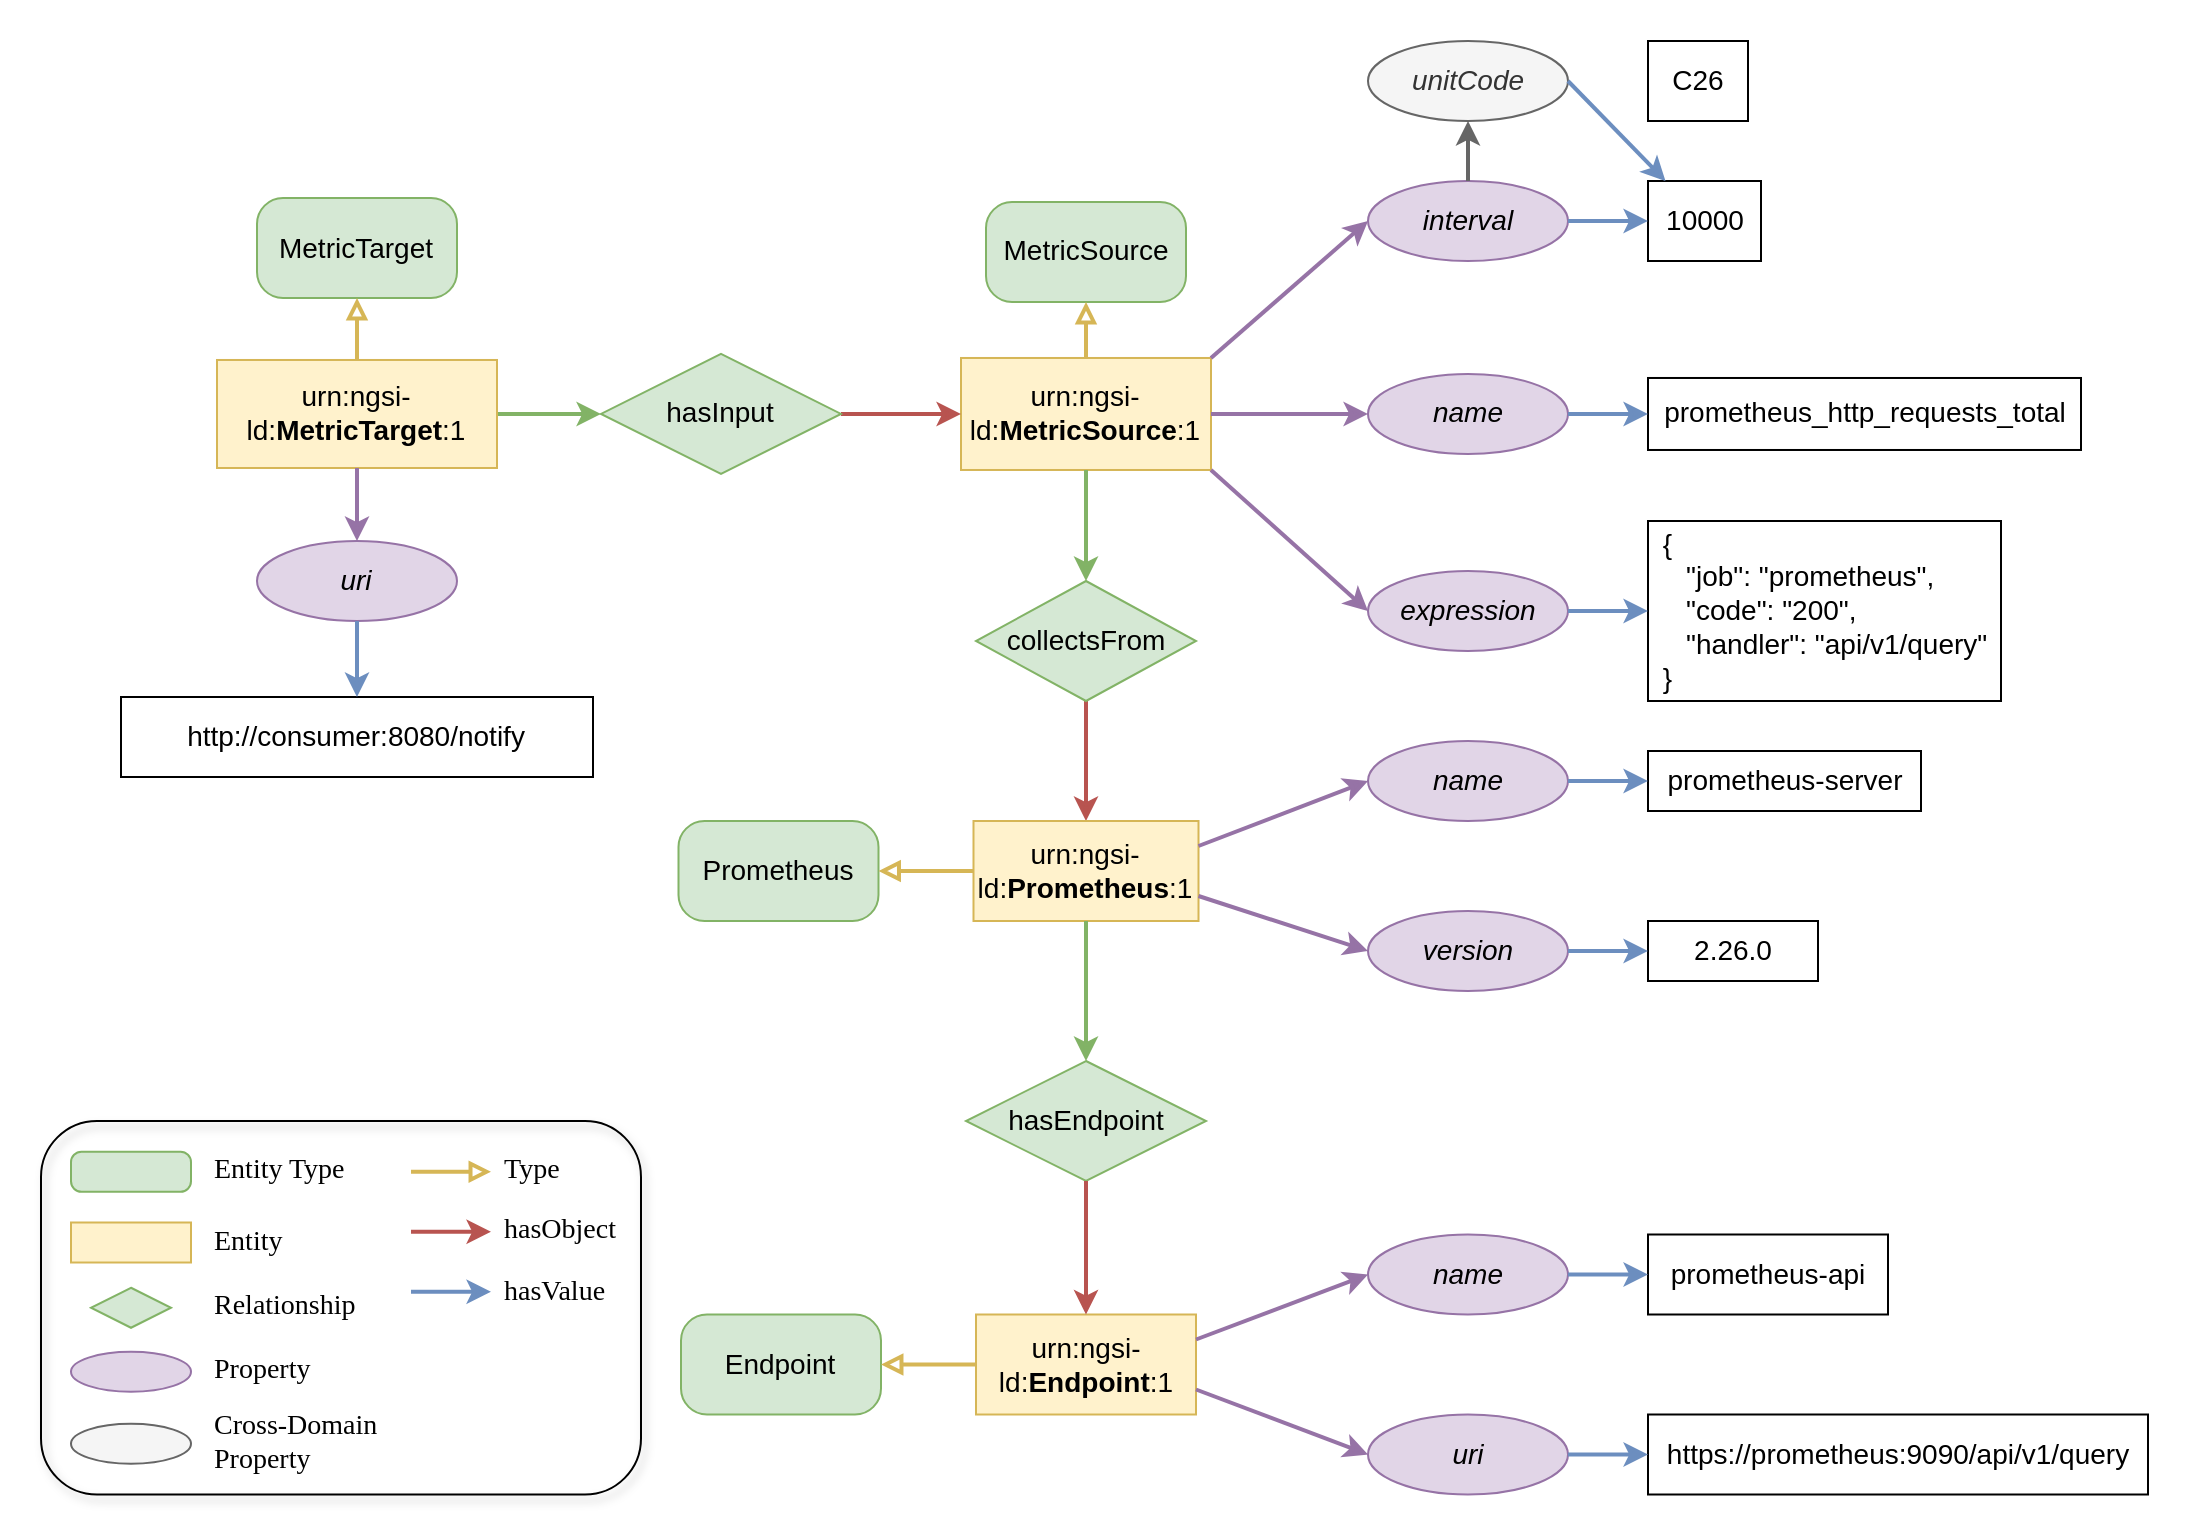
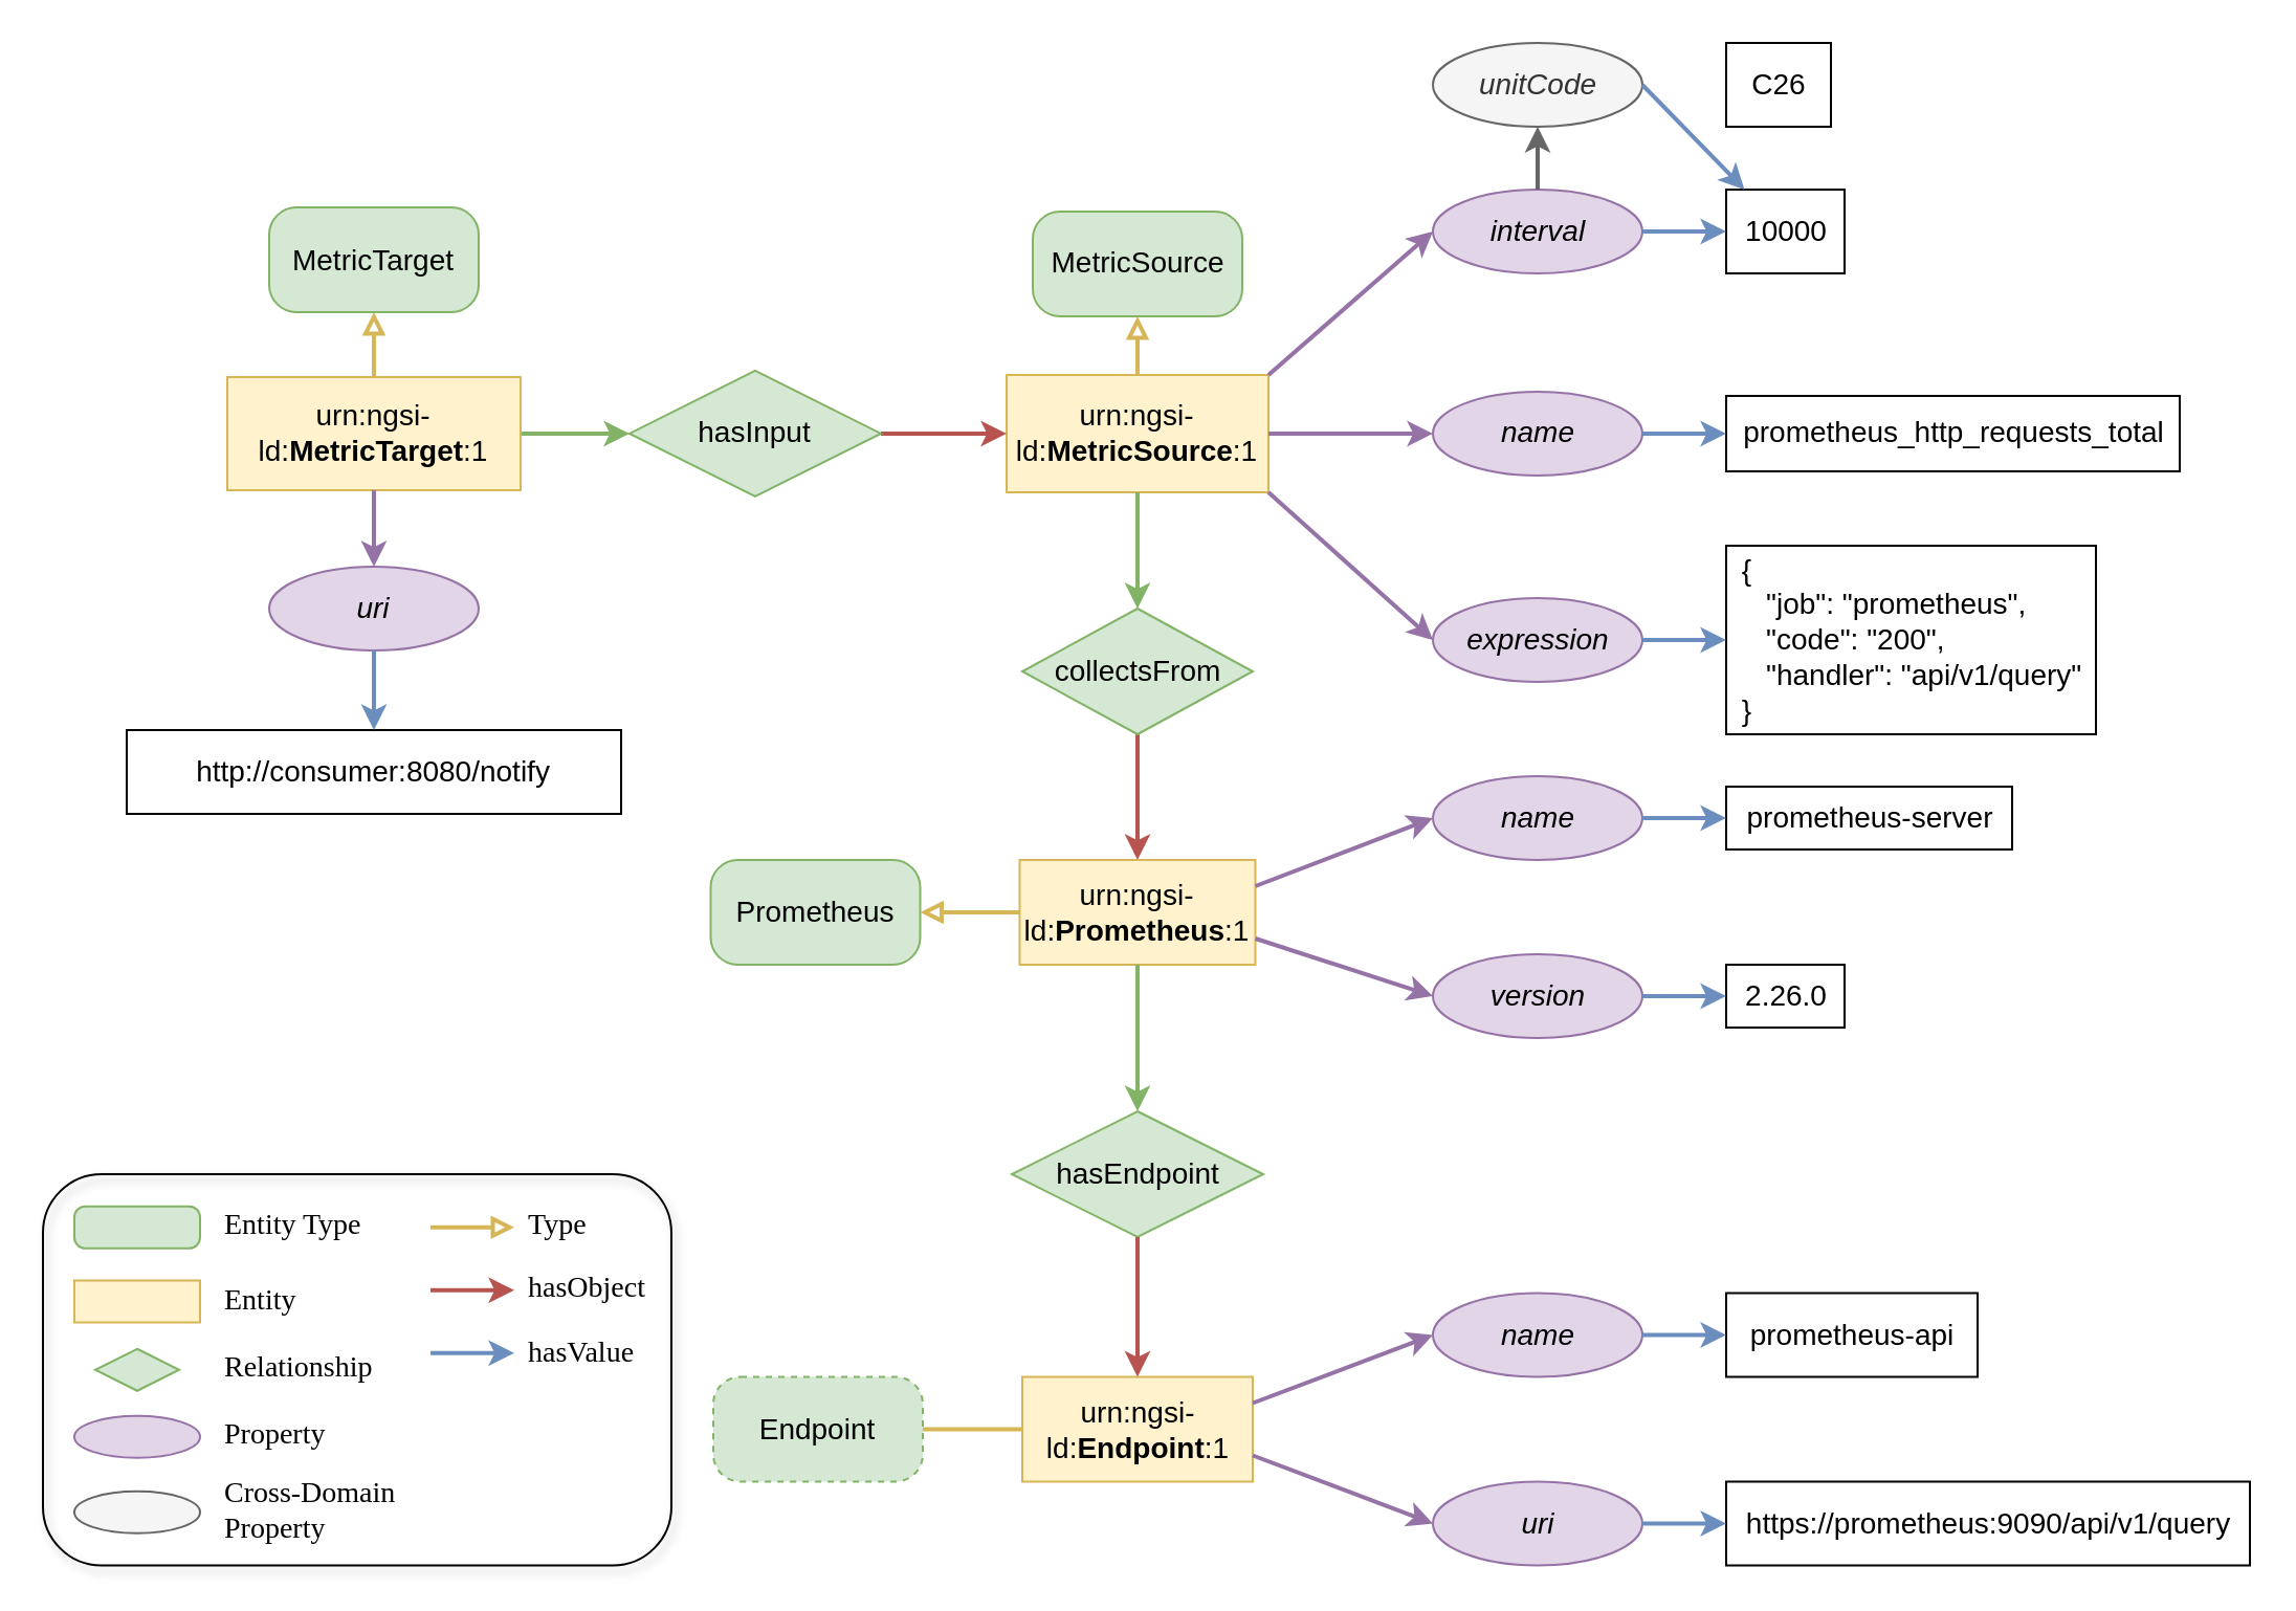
- <mxCell id="65" value="2.26.0" style="html=1;align=center;fontSize=14;whiteSpace=wrap;" vertex="1" parent="1"><mxGeometry x="823.5" y="460" width="85" height="30" as="geometry" /></mxCell>
+ <mxCell id="65" value="2.26.0" style="html=1;align=center;fontSize=14;whiteSpace=wrap;" vertex="1" parent="1"><mxGeometry x="823.5" y="460" width="56.5" height="30" as="geometry" /></mxCell>
- <mxCell id="11" value="Endpoint" style="rounded=1;arcSize=26;whiteSpace=wrap;html=1;align=center;fillColor=#d5e8d4;strokeColor=#82b366;fontSize=14;" vertex="1" parent="1"><mxGeometry x="340" y="656.75" width="100" height="50" as="geometry" /></mxCell>
+ <mxCell id="11" value="Endpoint" style="rounded=1;arcSize=26;whiteSpace=wrap;html=1;align=center;fillColor=#d5e8d4;strokeColor=#82b366;fontSize=14;dashed=1;" vertex="1" parent="1"><mxGeometry x="340" y="656.75" width="100" height="50" as="geometry" /></mxCell>
- <mxCell id="13" value="" style="endArrow=block;html=1;fillColor=#fff2cc;strokeColor=#d6b656;exitX=0;exitY=0.5;exitDx=0;exitDy=0;entryX=1;entryY=0.5;entryDx=0;entryDy=0;endFill=0;strokeWidth=2;" edge="1" parent="1" source="10" target="11"><mxGeometry relative="1" as="geometry"><mxPoint x="802" y="360.26" as="sourcePoint" /><mxPoint x="802" y="330.26" as="targetPoint" /></mxGeometry></mxCell>
+ <mxCell id="13" value="" style="endArrow=none;html=1;fillColor=#fff2cc;strokeColor=#d6b656;exitX=0;exitY=0.5;exitDx=0;exitDy=0;entryX=1;entryY=0.5;entryDx=0;entryDy=0;endFill=0;strokeWidth=2;" edge="1" parent="1" source="10" target="11"><mxGeometry relative="1" as="geometry"><mxPoint x="802" y="360.26" as="sourcePoint" /><mxPoint x="802" y="330.26" as="targetPoint" /></mxGeometry></mxCell>
